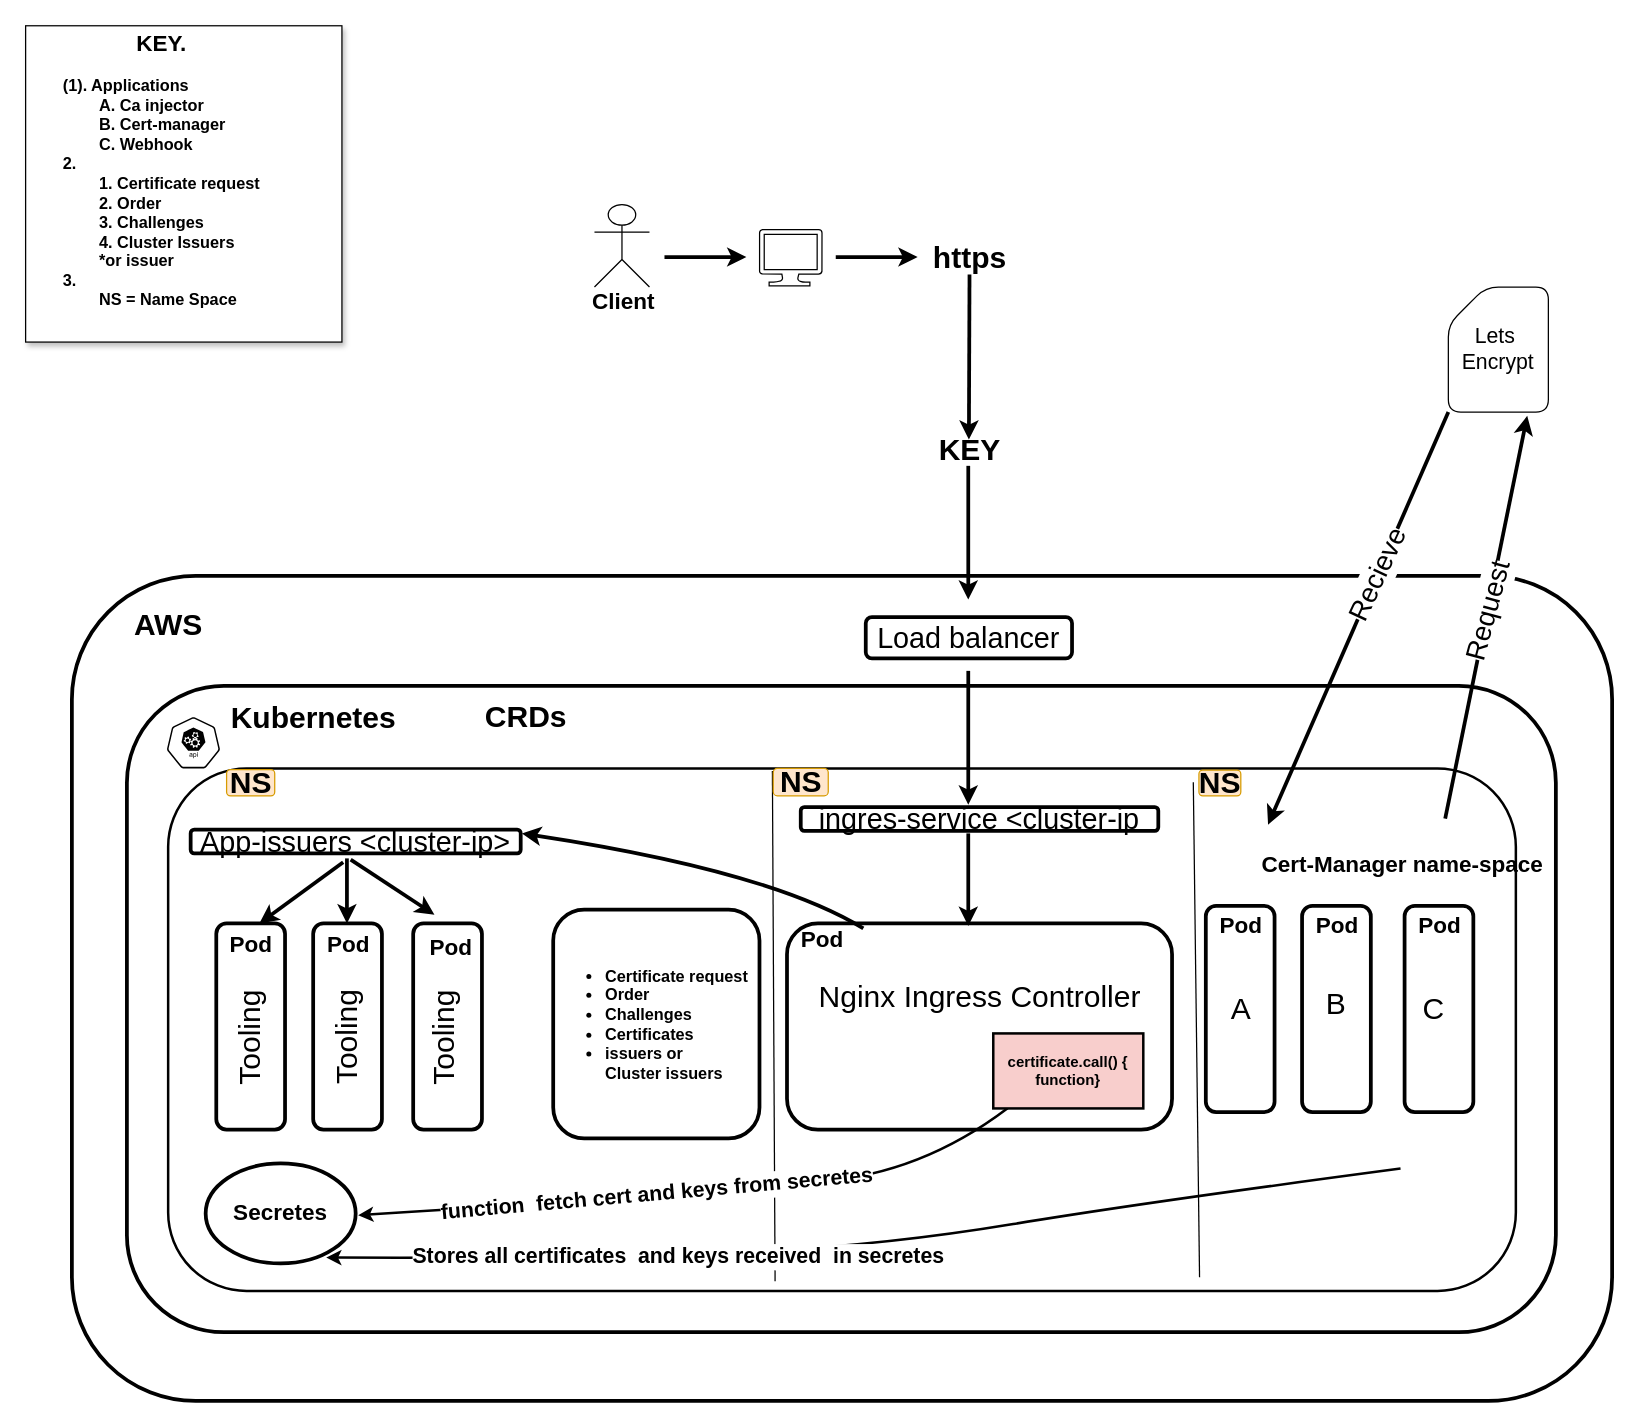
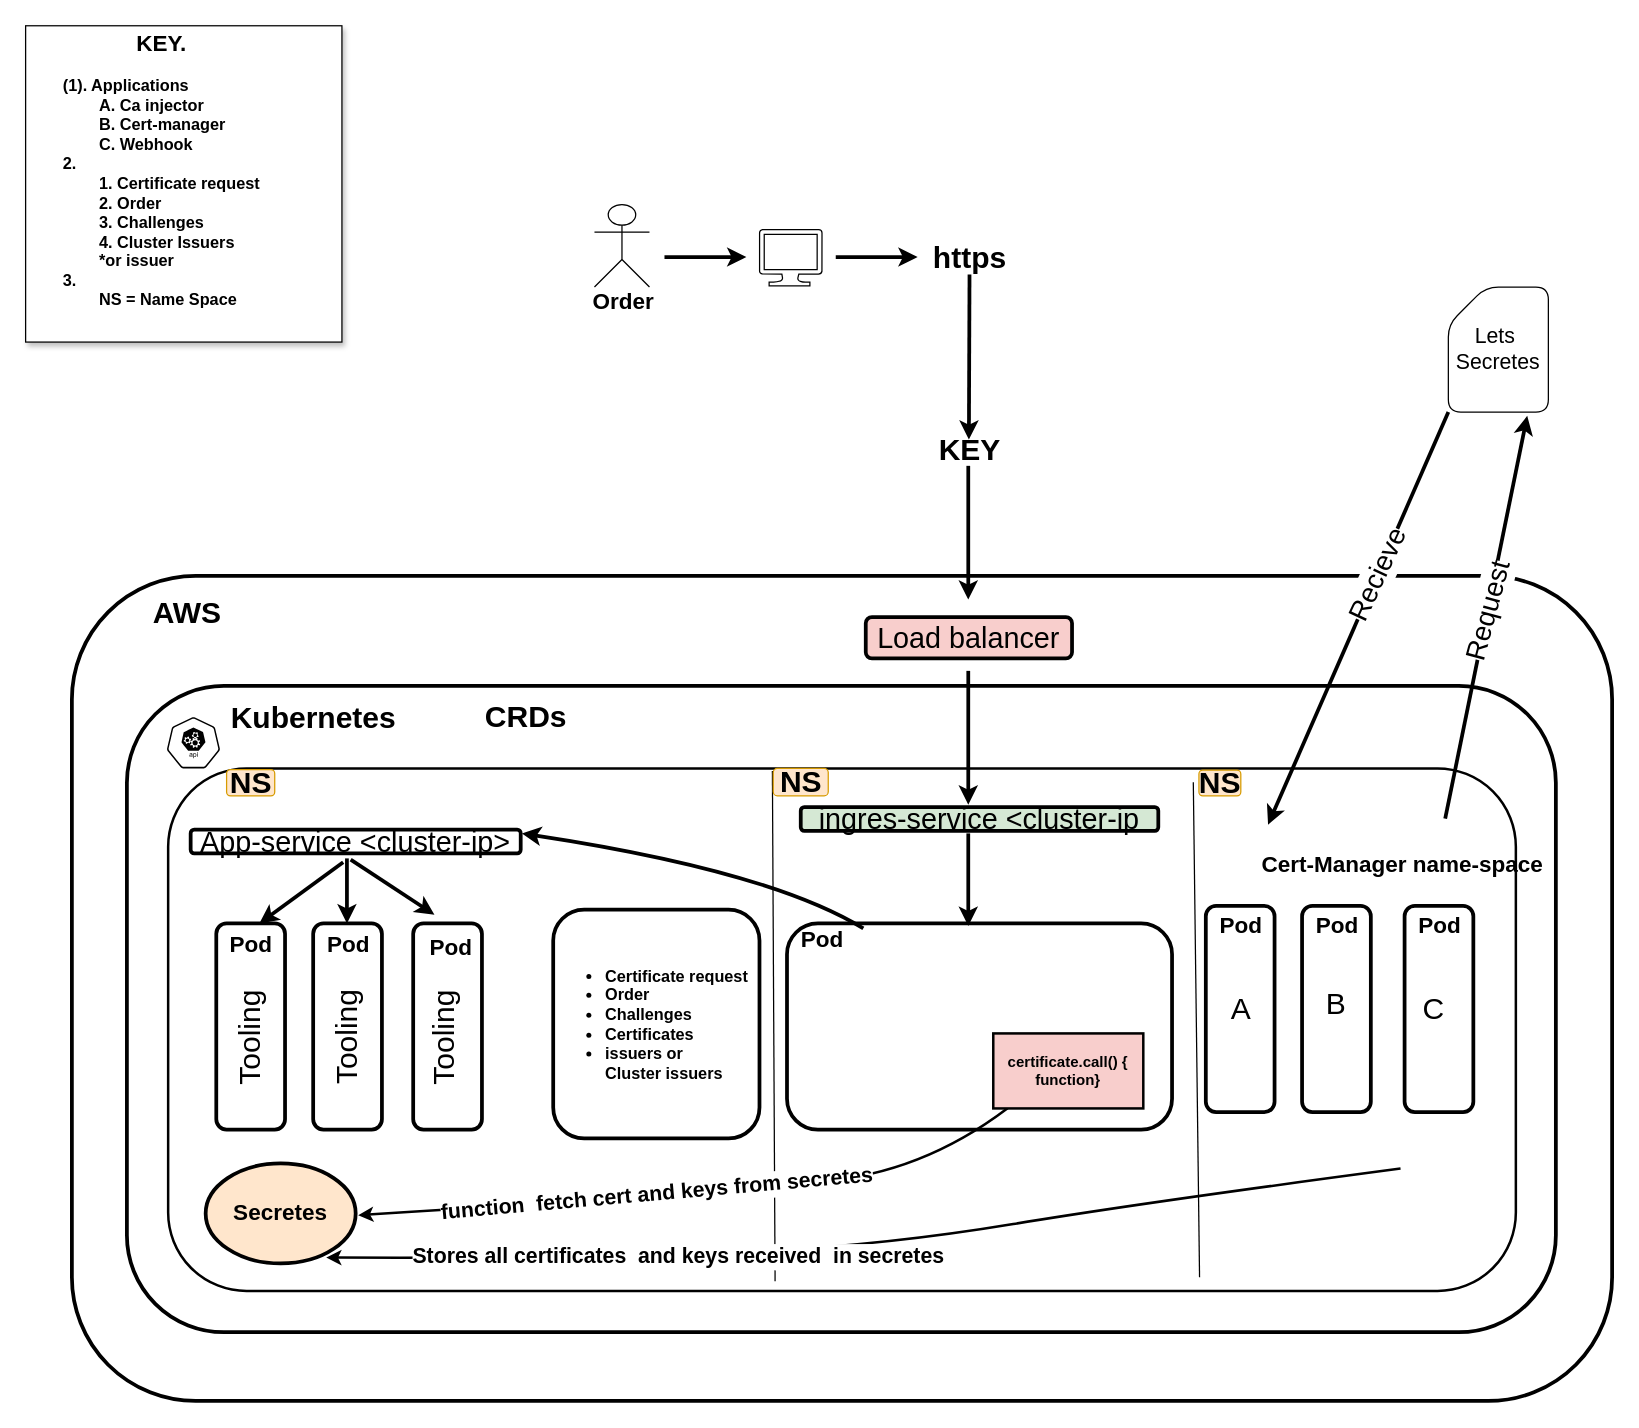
- <mxCell id="57" value="Client" style="text;html=1;align=center;verticalAlign=middle;resizable=0;points=[];autosize=1;strokeColor=none;fillColor=none;fontSize=18;fontStyle=1;rounded=1;" parent="1" vertex="1"><mxGeometry x="464.5" y="224" width="66" height="33" as="geometry" /></mxCell>
+ <mxCell id="57" value="Order" style="text;html=1;align=center;verticalAlign=middle;resizable=0;points=[];autosize=1;strokeColor=none;fillColor=none;fontSize=18;fontStyle=1;rounded=1;" parent="1" vertex="1"><mxGeometry x="464.5" y="224" width="66" height="33" as="geometry" /></mxCell>
- <mxCell id="47" value="Lets&amp;nbsp;&lt;br&gt;Encrypt" style="shape=card;whiteSpace=wrap;html=1;rounded=1;fontSize=17;" parent="1" vertex="1"><mxGeometry x="1158" y="229" width="80" height="100" as="geometry" /></mxCell>
+ <mxCell id="47" value="Lets&amp;nbsp;&lt;br&gt;Secretes" style="shape=card;whiteSpace=wrap;html=1;rounded=1;fontSize=17;" parent="1" vertex="1"><mxGeometry x="1158" y="229" width="80" height="100" as="geometry" /></mxCell>
- <mxCell id="4" value="AWS" style="text;strokeColor=none;fillColor=none;html=1;fontSize=24;fontStyle=1;verticalAlign=middle;align=center;rounded=1;" parent="1" vertex="1"><mxGeometry x="84" y="480" width="100" height="40" as="geometry" /></mxCell>
+ <mxCell id="4" value="AWS" style="text;strokeColor=none;fillColor=none;html=1;fontSize=24;fontStyle=1;verticalAlign=middle;align=center;rounded=1;" parent="1" vertex="1"><mxGeometry x="99" y="470" width="100" height="40" as="geometry" /></mxCell>
- <mxCell id="14" value="Load balancer" style="rounded=1;whiteSpace=wrap;html=1;fontSize=23;strokeWidth=3;" parent="1" vertex="1"><mxGeometry x="692" y="493" width="165" height="33" as="geometry" /></mxCell>
+ <mxCell id="14" value="Load balancer" style="rounded=1;whiteSpace=wrap;html=1;fontSize=23;strokeWidth=3;fillColor=#f8cecc;" parent="1" vertex="1"><mxGeometry x="692" y="493" width="165" height="33" as="geometry" /></mxCell>
- <mxCell id="16" value="ingres-service &amp;lt;cluster-ip" style="rounded=1;whiteSpace=wrap;html=1;fontSize=23;strokeWidth=3;" parent="1" vertex="1"><mxGeometry x="640" y="645" width="286" height="19" as="geometry" /></mxCell>
+ <mxCell id="16" value="ingres-service &amp;lt;cluster-ip" style="rounded=1;whiteSpace=wrap;html=1;fontSize=23;strokeWidth=3;fillColor=#d5e8d4;" parent="1" vertex="1"><mxGeometry x="640" y="645" width="286" height="19" as="geometry" /></mxCell>
- <mxCell id="31" value="App-issuers &amp;lt;cluster-ip&amp;gt;" style="rounded=1;whiteSpace=wrap;html=1;fontSize=23;strokeWidth=3;fontStyle=0;" parent="1" vertex="1"><mxGeometry x="152" y="663" width="264" height="19" as="geometry" /></mxCell>
+ <mxCell id="31" value="App-service &amp;lt;cluster-ip&amp;gt;" style="rounded=1;whiteSpace=wrap;html=1;fontSize=23;strokeWidth=3;fontStyle=0;" parent="1" vertex="1"><mxGeometry x="152" y="663" width="264" height="19" as="geometry" /></mxCell>
- <mxCell id="19" value="Nginx Ingress Controller" style="text;strokeColor=none;fillColor=none;html=1;fontSize=24;fontStyle=0;verticalAlign=middle;align=center;rounded=1;" parent="1" vertex="1"><mxGeometry x="640" y="778" width="286" height="37" as="geometry" /></mxCell>
- <mxCell id="41" value="&lt;b&gt;Secretes&lt;/b&gt;" style="ellipse;whiteSpace=wrap;html=1;rounded=1;fontSize=18;strokeWidth=3;" parent="1" vertex="1"><mxGeometry x="164" y="930" width="120" height="80" as="geometry" /></mxCell>
+ <mxCell id="41" value="&lt;b&gt;Secretes&lt;/b&gt;" style="ellipse;whiteSpace=wrap;html=1;rounded=1;fontSize=18;strokeWidth=3;fillColor=#ffe6cc;" parent="1" vertex="1"><mxGeometry x="164" y="930" width="120" height="80" as="geometry" /></mxCell>
